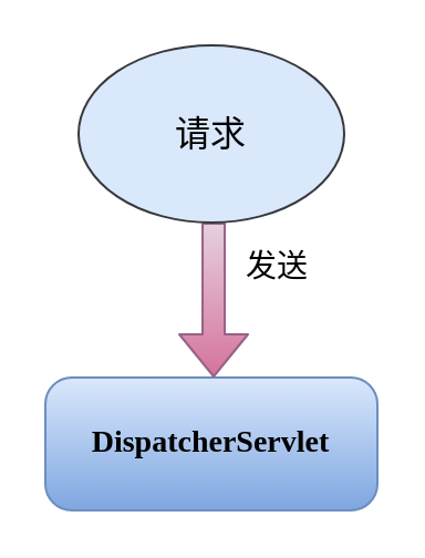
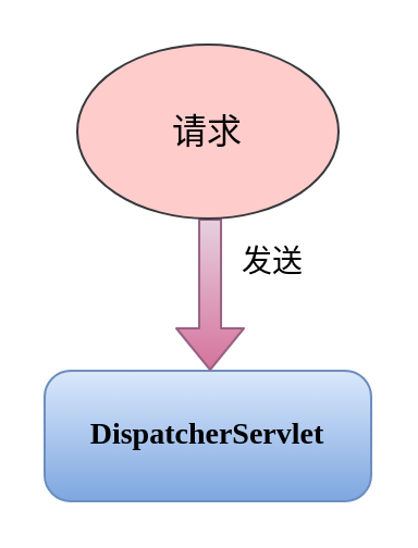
- <mxCell id="5" value="&lt;font style=&quot;font-size: 16px&quot;&gt;请求&lt;/font&gt;" style="ellipse;whiteSpace=wrap;html=1;fillColor=#dae8fc;strokeColor=#36393d;" vertex="1" parent="1"><mxGeometry x="35" y="20" width="120" height="80" as="geometry" /></mxCell>
+ <mxCell id="5" value="&lt;font style=&quot;font-size: 16px&quot;&gt;请求&lt;/font&gt;" style="ellipse;whiteSpace=wrap;html=1;fillColor=#ffcccc;strokeColor=#36393d;" vertex="1" parent="1"><mxGeometry x="35" y="20" width="120" height="80" as="geometry" /></mxCell>
